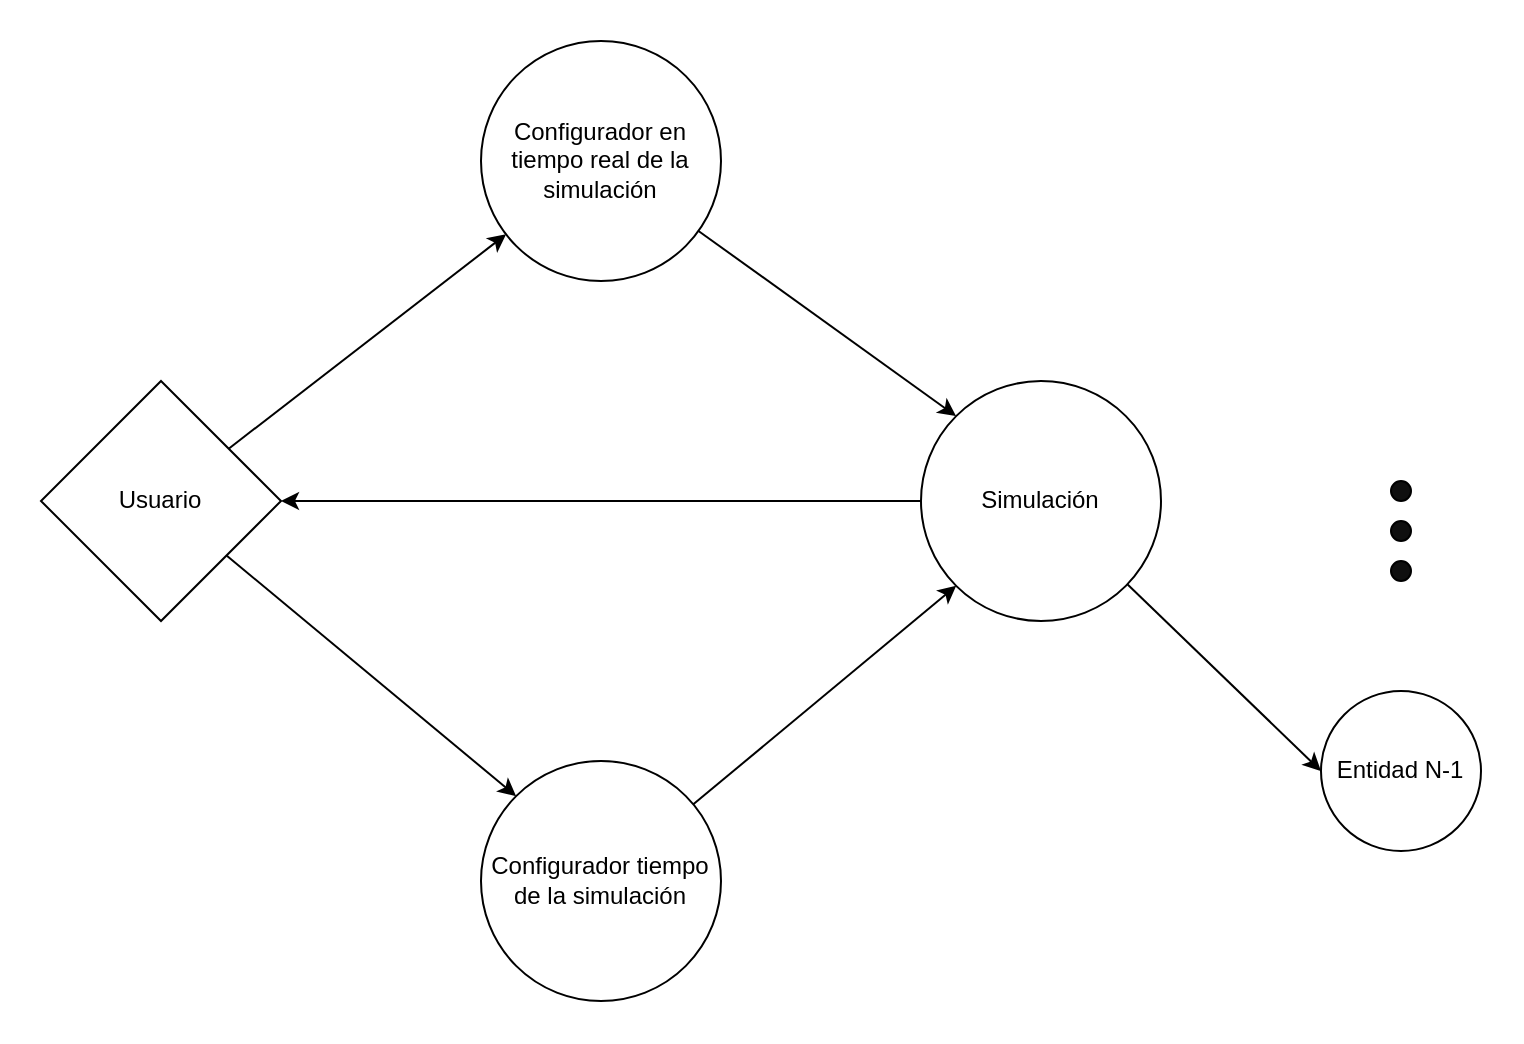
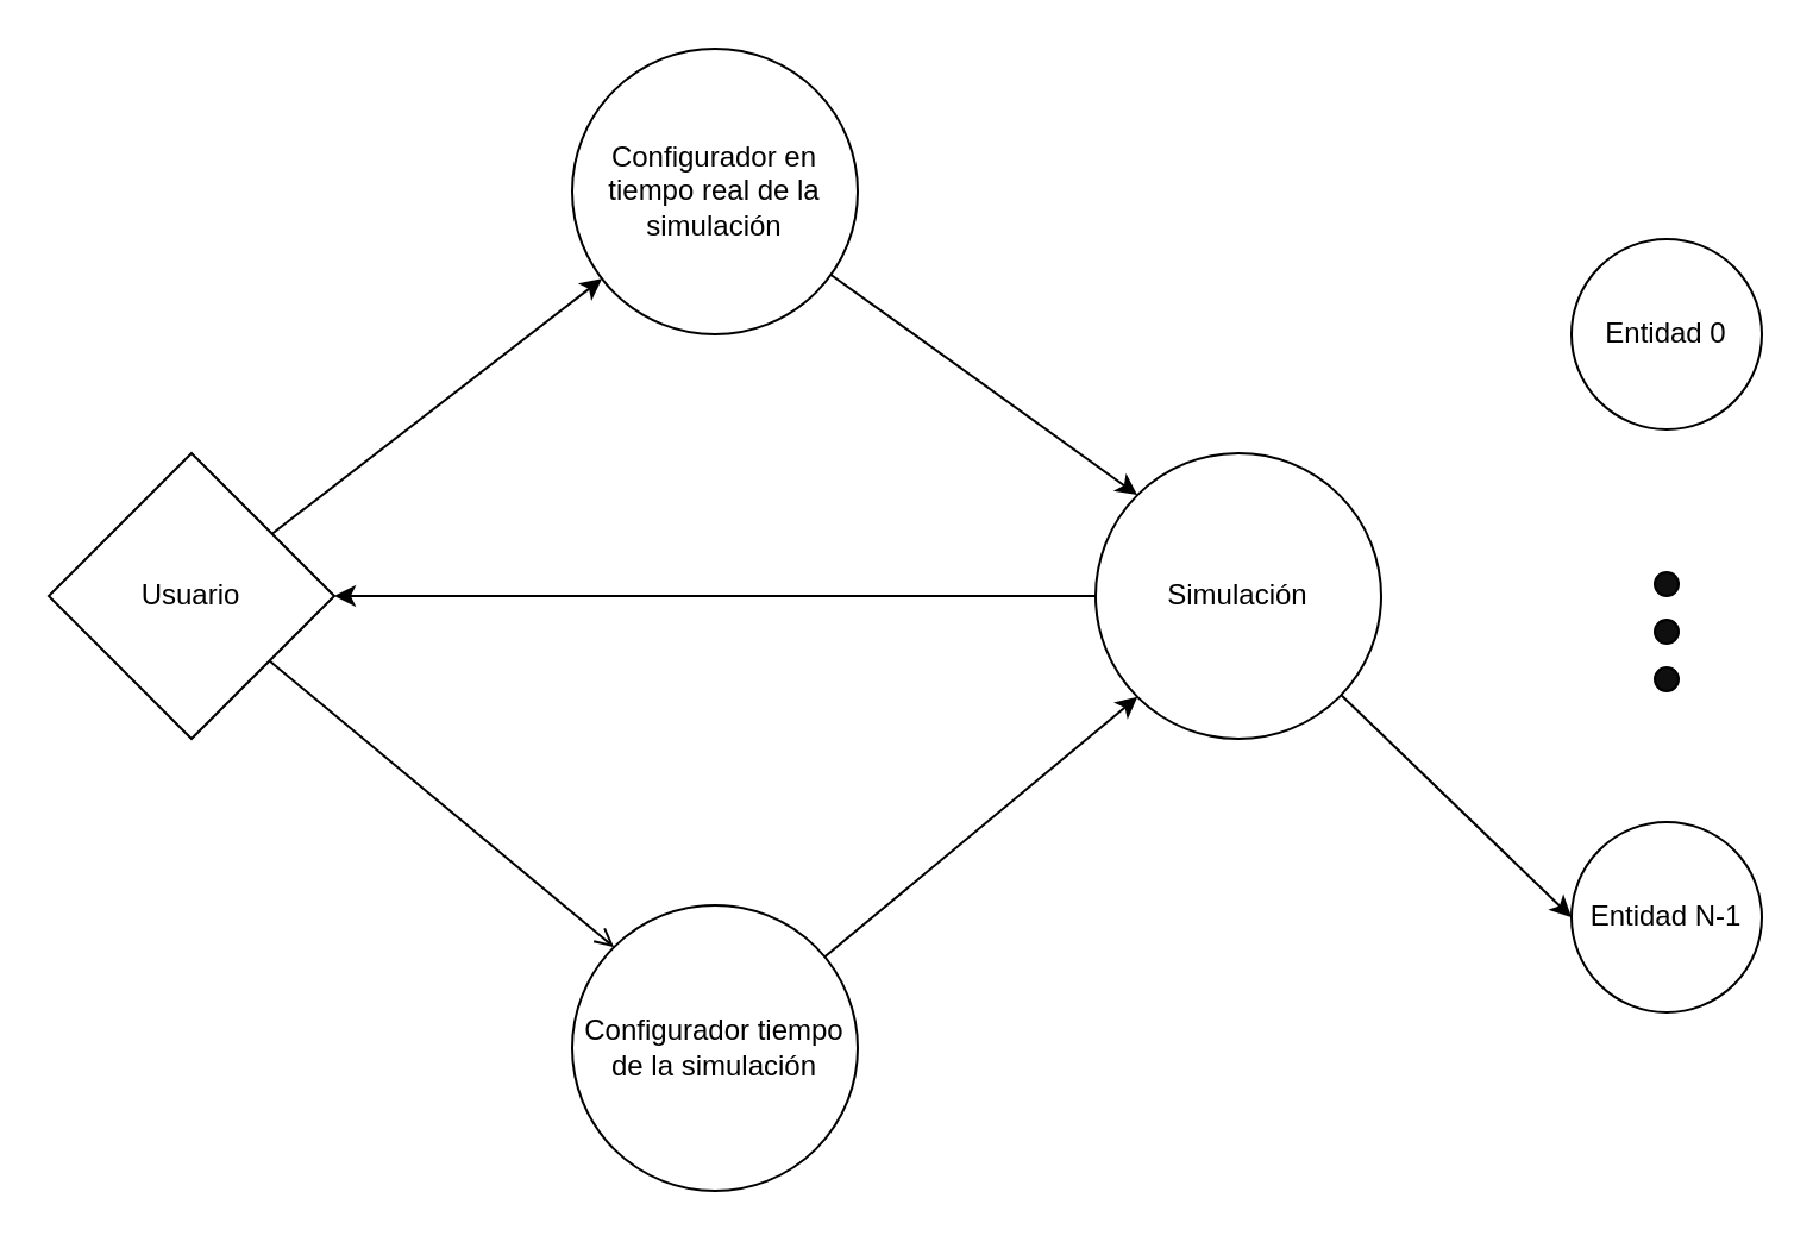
+ <mxCell id="12" value="Entidad 0" style="ellipse;whiteSpace=wrap;html=1;aspect=fixed;" vertex="1" parent="1"><mxGeometry x="660" y="100" width="80" height="80" as="geometry" /></mxCell>
- <mxCell id="3" style="rounded=0;orthogonalLoop=1;jettySize=auto;html=1;entryX=0;entryY=0;entryDx=0;entryDy=0;" edge="1" parent="1" source="4" target="9"><mxGeometry relative="1" as="geometry" /></mxCell>
+ <mxCell id="3" style="rounded=0;orthogonalLoop=1;jettySize=auto;html=1;entryX=0;entryY=0;entryDx=0;entryDy=0;endArrow=open;" edge="1" parent="1" source="4" target="9"><mxGeometry relative="1" as="geometry" /></mxCell>
